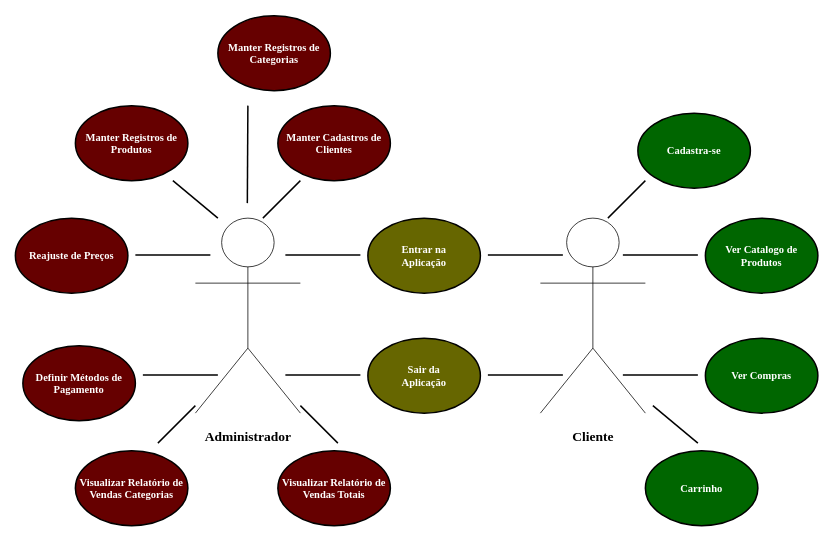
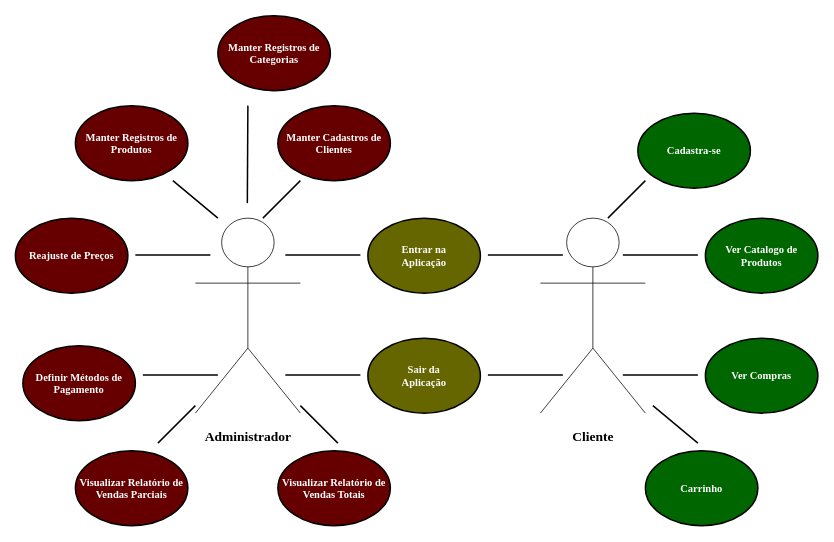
- <mxCell id="13" value="&lt;h3&gt;&lt;font color=&quot;#ffffff&quot;&gt;Visualizar Relatório de Vendas Categorias&lt;/font&gt;&lt;/h3&gt;" style="strokeWidth=2;html=1;shape=mxgraph.flowchart.start_1;whiteSpace=wrap;fillColor=#660000;strokeColor=default;fontFamily=Verdana;" vertex="1" parent="1"><mxGeometry x="100" y="600" width="150" height="100" as="geometry" /></mxCell>
+ <mxCell id="13" value="&lt;h3&gt;&lt;font color=&quot;#ffffff&quot;&gt;Visualizar Relatório de Vendas Parciais&lt;/font&gt;&lt;/h3&gt;" style="strokeWidth=2;html=1;shape=mxgraph.flowchart.start_1;whiteSpace=wrap;fillColor=#660000;strokeColor=default;fontFamily=Verdana;" vertex="1" parent="1"><mxGeometry x="100" y="600" width="150" height="100" as="geometry" /></mxCell>
